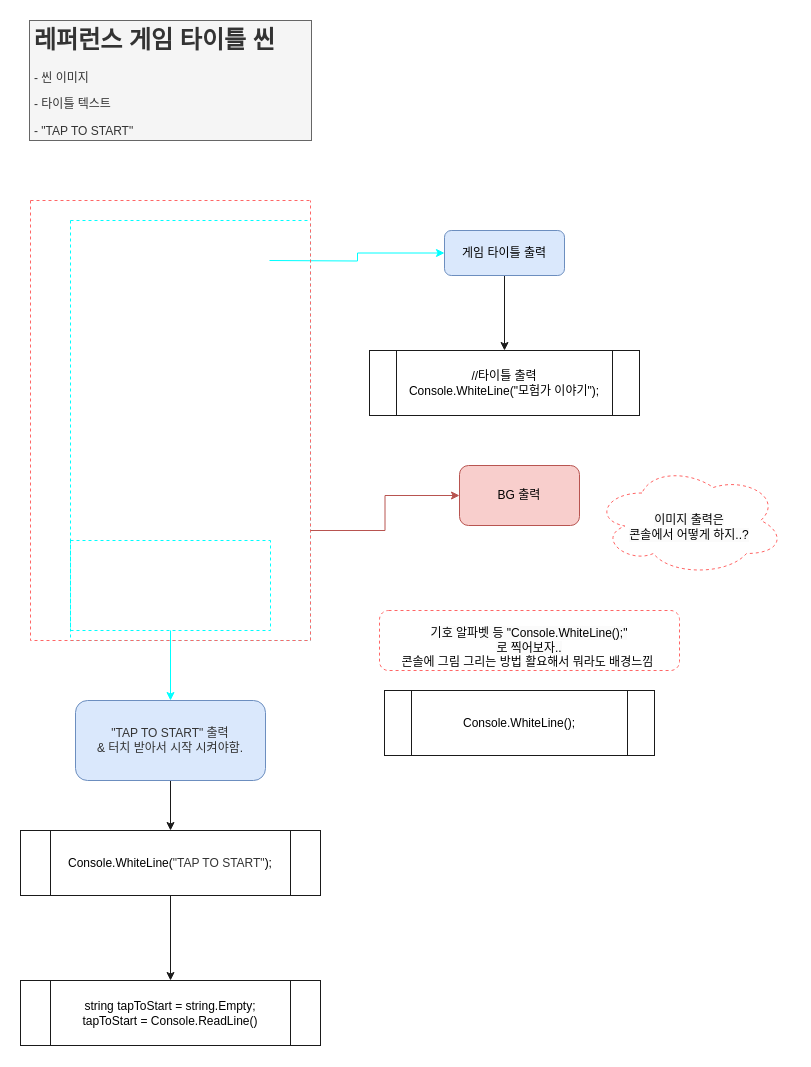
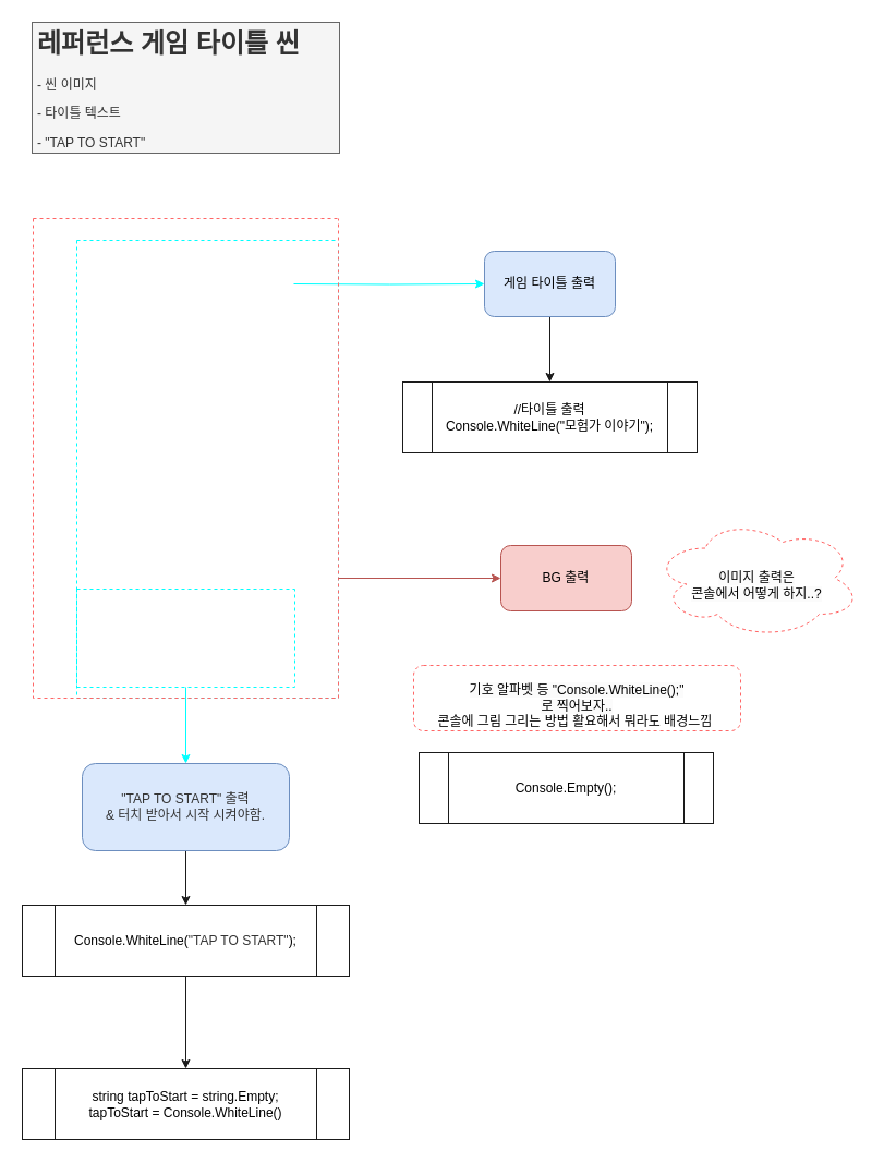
- <mxCell id="6" value="게임 타이틀 출력" style="rounded=1;whiteSpace=wrap;html=1;fillColor=#dae8fc;strokeColor=#6c8ebf;" vertex="1" parent="1"><mxGeometry x="444" y="230" width="120" height="45" as="geometry" /></mxCell>
+ <mxCell id="6" value="게임 타이틀 출력" style="rounded=1;whiteSpace=wrap;html=1;fillColor=#dae8fc;strokeColor=#6c8ebf;" vertex="1" parent="1"><mxGeometry x="444" y="230" width="120" height="60" as="geometry" /></mxCell>
- <mxCell id="18" value="BG 출력" style="rounded=1;whiteSpace=wrap;html=1;fillColor=#f8cecc;strokeColor=#b85450;" vertex="1" parent="1"><mxGeometry x="459" y="465" width="120" height="60" as="geometry" /></mxCell>
+ <mxCell id="18" value="BG 출력" style="rounded=1;whiteSpace=wrap;html=1;fillColor=#f8cecc;strokeColor=#b85450;" vertex="1" parent="1"><mxGeometry x="459" y="500" width="120" height="60" as="geometry" /></mxCell>
- <mxCell id="20" value="&lt;br&gt;&lt;span style=&quot;color: rgb(0, 0, 0); font-family: Helvetica; font-size: 12px; font-style: normal; font-variant-ligatures: normal; font-variant-caps: normal; font-weight: 400; letter-spacing: normal; orphans: 2; text-align: center; text-indent: 0px; text-transform: none; widows: 2; word-spacing: 0px; -webkit-text-stroke-width: 0px; background-color: rgb(251, 251, 251); text-decoration-thickness: initial; text-decoration-style: initial; text-decoration-color: initial; float: none; display: inline !important;&quot;&gt;이미지 출력은 &lt;br&gt;콘솔에서 어떻게 하지..?&lt;/span&gt;" style="ellipse;shape=cloud;whiteSpace=wrap;html=1;dashed=1;strokeColor=#FF6666;" vertex="1" parent="1"><mxGeometry x="594" y="465" width="190" height="110" as="geometry" /></mxCell>
+ <mxCell id="20" value="&lt;br&gt;&lt;span style=&quot;color: rgb(0, 0, 0); font-family: Helvetica; font-size: 12px; font-style: normal; font-variant-ligatures: normal; font-variant-caps: normal; font-weight: 400; letter-spacing: normal; orphans: 2; text-align: center; text-indent: 0px; text-transform: none; widows: 2; word-spacing: 0px; -webkit-text-stroke-width: 0px; background-color: rgb(251, 251, 251); text-decoration-thickness: initial; text-decoration-style: initial; text-decoration-color: initial; float: none; display: inline !important;&quot;&gt;이미지 출력은 &lt;br&gt;콘솔에서 어떻게 하지..?&lt;/span&gt;" style="ellipse;shape=cloud;whiteSpace=wrap;html=1;dashed=1;strokeColor=#FF6666;" vertex="1" parent="1"><mxGeometry x="599" y="475" width="190" height="110" as="geometry" /></mxCell>
- <mxCell id="19" value="Console.WhiteLine();" style="shape=process;whiteSpace=wrap;html=1;backgroundOutline=1;strokeColor=#1A1A1A;" vertex="1" parent="1"><mxGeometry x="384" y="690" width="270" height="65" as="geometry" /></mxCell>
+ <mxCell id="19" value="Console.Empty();" style="shape=process;whiteSpace=wrap;html=1;backgroundOutline=1;strokeColor=#1A1A1A;" vertex="1" parent="1"><mxGeometry x="384" y="690" width="270" height="65" as="geometry" /></mxCell>
- <mxCell id="15" value="string tapToStart = string.Empty;&lt;br&gt;tapToStart =&amp;nbsp;Console.ReadLine()" style="shape=process;whiteSpace=wrap;html=1;backgroundOutline=1;strokeColor=#1A1A1A;" vertex="1" parent="1"><mxGeometry x="20" y="980" width="300" height="65" as="geometry" /></mxCell>
+ <mxCell id="15" value="string tapToStart = string.Empty;&lt;br&gt;tapToStart =&amp;nbsp;Console.WhiteLine()" style="shape=process;whiteSpace=wrap;html=1;backgroundOutline=1;strokeColor=#1A1A1A;" vertex="1" parent="1"><mxGeometry x="20" y="980" width="300" height="65" as="geometry" /></mxCell>
